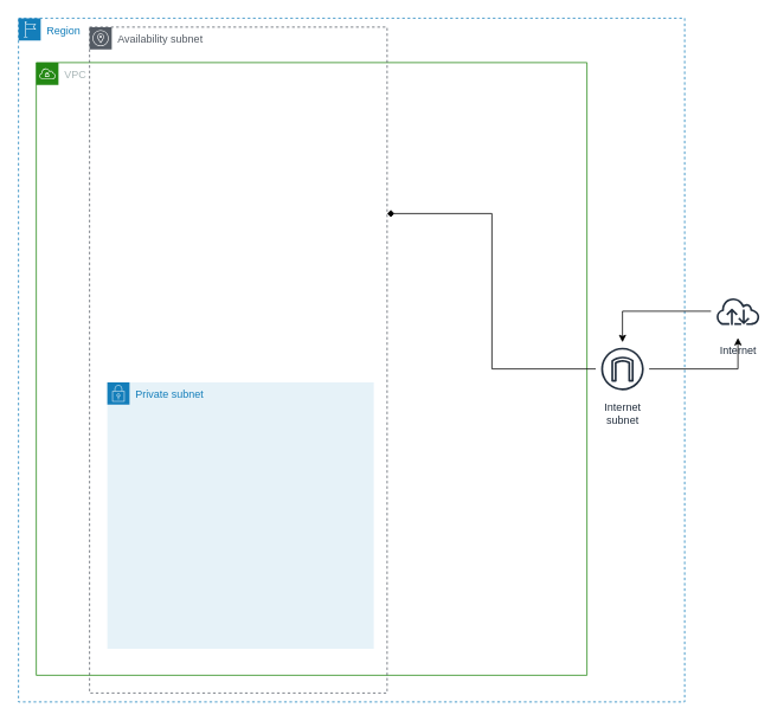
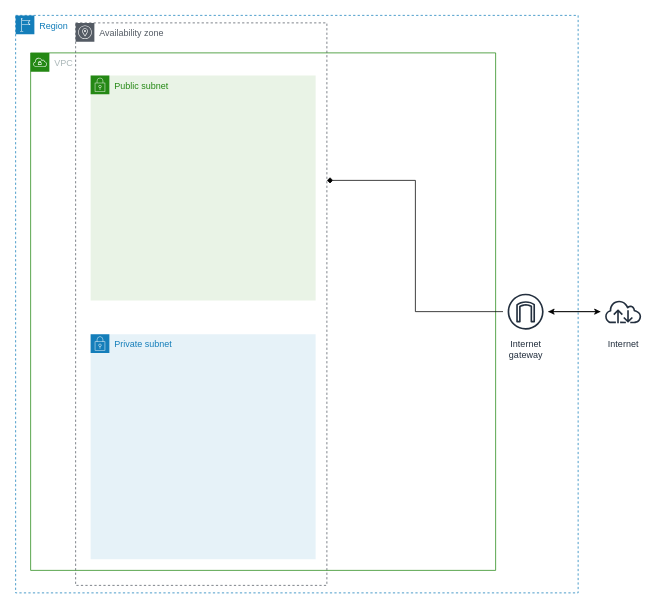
- <mxCell id="4" value="Availability subnet" style="sketch=0;outlineConnect=0;gradientColor=none;html=1;whiteSpace=wrap;fontSize=12;fontStyle=0;shape=mxgraph.aws4.group;grIcon=mxgraph.aws4.group_availability_zone;strokeColor=#545B64;fillColor=none;verticalAlign=top;align=left;spacingLeft=30;fontColor=#545B64;dashed=1;" vertex="1" parent="2"><mxGeometry x="80" y="10" width="335" height="750" as="geometry" /></mxCell>
+ <mxCell id="4" value="Availability zone" style="sketch=0;outlineConnect=0;gradientColor=none;html=1;whiteSpace=wrap;fontSize=12;fontStyle=0;shape=mxgraph.aws4.group;grIcon=mxgraph.aws4.group_availability_zone;strokeColor=#545B64;fillColor=none;verticalAlign=top;align=left;spacingLeft=30;fontColor=#545B64;dashed=1;" vertex="1" parent="2"><mxGeometry x="80" y="10" width="335" height="750" as="geometry" /></mxCell>
+ <mxCell id="5" value="Public subnet" style="points=[[0,0],[0.25,0],[0.5,0],[0.75,0],[1,0],[1,0.25],[1,0.5],[1,0.75],[1,1],[0.75,1],[0.5,1],[0.25,1],[0,1],[0,0.75],[0,0.5],[0,0.25]];outlineConnect=0;gradientColor=none;html=1;whiteSpace=wrap;fontSize=12;fontStyle=0;container=1;pointerEvents=0;collapsible=0;recursiveResize=0;shape=mxgraph.aws4.group;grIcon=mxgraph.aws4.group_security_group;grStroke=0;strokeColor=#248814;fillColor=#E9F3E6;verticalAlign=top;align=left;spacingLeft=30;fontColor=#248814;dashed=0;" vertex="1" parent="2"><mxGeometry x="100" y="80" width="300" height="300" as="geometry" /></mxCell>
- <mxCell id="10" value="Internet" style="sketch=0;outlineConnect=0;fontColor=#232F3E;gradientColor=none;strokeColor=#232F3E;fillColor=#ffffff;dashed=0;verticalLabelPosition=bottom;verticalAlign=top;align=center;html=1;fontSize=12;fontStyle=0;aspect=fixed;shape=mxgraph.aws4.resourceIcon;resIcon=mxgraph.aws4.internet;" vertex="1" parent="1"><mxGeometry x="800" y="320" width="60" height="60" as="geometry" /></mxCell>
+ <mxCell id="10" value="Internet" style="sketch=0;outlineConnect=0;fontColor=#232F3E;gradientColor=none;strokeColor=#232F3E;fillColor=#ffffff;dashed=0;verticalLabelPosition=bottom;verticalAlign=top;align=center;html=1;fontSize=12;fontStyle=0;aspect=fixed;shape=mxgraph.aws4.resourceIcon;resIcon=mxgraph.aws4.internet;" vertex="1" parent="1"><mxGeometry x="800" y="385" width="60" height="60" as="geometry" /></mxCell>
- <mxCell id="8" value="Internet&#10;subnet" style="sketch=0;outlineConnect=0;fontColor=#232F3E;gradientColor=none;strokeColor=#232F3E;fillColor=#ffffff;dashed=0;verticalLabelPosition=bottom;verticalAlign=top;align=center;html=1;fontSize=12;fontStyle=0;aspect=fixed;shape=mxgraph.aws4.resourceIcon;resIcon=mxgraph.aws4.internet_gateway;" vertex="1" parent="2"><mxGeometry x="650" y="365" width="60" height="60" as="geometry" /></mxCell>
+ <mxCell id="8" value="Internet&#10;gateway" style="sketch=0;outlineConnect=0;fontColor=#232F3E;gradientColor=none;strokeColor=#232F3E;fillColor=#ffffff;dashed=0;verticalLabelPosition=bottom;verticalAlign=top;align=center;html=1;fontSize=12;fontStyle=0;aspect=fixed;shape=mxgraph.aws4.resourceIcon;resIcon=mxgraph.aws4.internet_gateway;" vertex="1" parent="2"><mxGeometry x="650" y="365" width="60" height="60" as="geometry" /></mxCell>
- <mxCell id="6" value="Private subnet" style="points=[[0,0],[0.25,0],[0.5,0],[0.75,0],[1,0],[1,0.25],[1,0.5],[1,0.75],[1,1],[0.75,1],[0.5,1],[0.25,1],[0,1],[0,0.75],[0,0.5],[0,0.25]];outlineConnect=0;gradientColor=none;html=1;whiteSpace=wrap;fontSize=12;fontStyle=0;container=1;pointerEvents=0;collapsible=0;recursiveResize=0;shape=mxgraph.aws4.group;grIcon=mxgraph.aws4.group_security_group;grStroke=0;strokeColor=#147EBA;fillColor=#E6F2F8;verticalAlign=top;align=left;spacingLeft=30;fontColor=#147EBA;dashed=0;" vertex="1" parent="2"><mxGeometry x="100" y="410" width="300" height="300" as="geometry" /></mxCell>
+ <mxCell id="6" value="Private subnet" style="points=[[0,0],[0.25,0],[0.5,0],[0.75,0],[1,0],[1,0.25],[1,0.5],[1,0.75],[1,1],[0.75,1],[0.5,1],[0.25,1],[0,1],[0,0.75],[0,0.5],[0,0.25]];outlineConnect=0;gradientColor=none;html=1;whiteSpace=wrap;fontSize=12;fontStyle=0;container=1;pointerEvents=0;collapsible=0;recursiveResize=0;shape=mxgraph.aws4.group;grIcon=mxgraph.aws4.group_security_group;grStroke=0;strokeColor=#147EBA;fillColor=#E6F2F8;verticalAlign=top;align=left;spacingLeft=30;fontColor=#147EBA;dashed=0;" vertex="1" parent="2"><mxGeometry x="100" y="425" width="300" height="300" as="geometry" /></mxCell>
